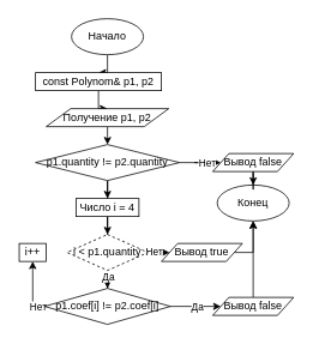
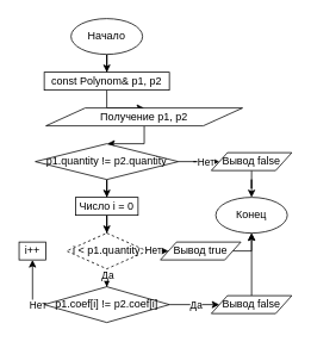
- <mxCell id="5" value="const Polynom&amp;amp; p1, p2" style="rounded=0;whiteSpace=wrap;html=1;" vertex="1" parent="1"><mxGeometry x="39" y="80" width="140.02" height="20" as="geometry" /></mxCell>
+ <mxCell id="5" value="const Polynom&amp;amp; p1, p2" style="rounded=0;whiteSpace=wrap;html=1;" vertex="1" parent="1"><mxGeometry x="49" y="80" width="140.02" height="20" as="geometry" /></mxCell>
- <mxCell id="7" value="Получение p1, p2" style="shape=parallelogram;perimeter=parallelogramPerimeter;whiteSpace=wrap;html=1;" vertex="1" parent="1"><mxGeometry x="50.89" y="120" width="136.24" height="20" as="geometry" /></mxCell>
+ <mxCell id="7" value="Получение p1, p2" style="shape=parallelogram;perimeter=parallelogramPerimeter;whiteSpace=wrap;html=1;" vertex="1" parent="1"><mxGeometry x="50.89" y="120" width="220" height="20" as="geometry" /></mxCell>
- <mxCell id="8" value="Конец" style="ellipse;whiteSpace=wrap;html=1;" vertex="1" parent="1"><mxGeometry x="241" y="205" width="80" height="40" as="geometry" /></mxCell>
+ <mxCell id="8" value="Конец" style="ellipse;whiteSpace=wrap;html=1;" vertex="1" parent="1"><mxGeometry x="241" y="220" width="80" height="40" as="geometry" /></mxCell>
- <mxCell id="16" value="Число&amp;nbsp;i = 4" style="rounded=0;whiteSpace=wrap;html=1;" vertex="1" parent="1"><mxGeometry x="84.01" y="220" width="70" height="20" as="geometry" /></mxCell>
+ <mxCell id="16" value="Число&amp;nbsp;i = 0" style="rounded=0;whiteSpace=wrap;html=1;" vertex="1" parent="1"><mxGeometry x="84.01" y="220" width="70" height="20" as="geometry" /></mxCell>
